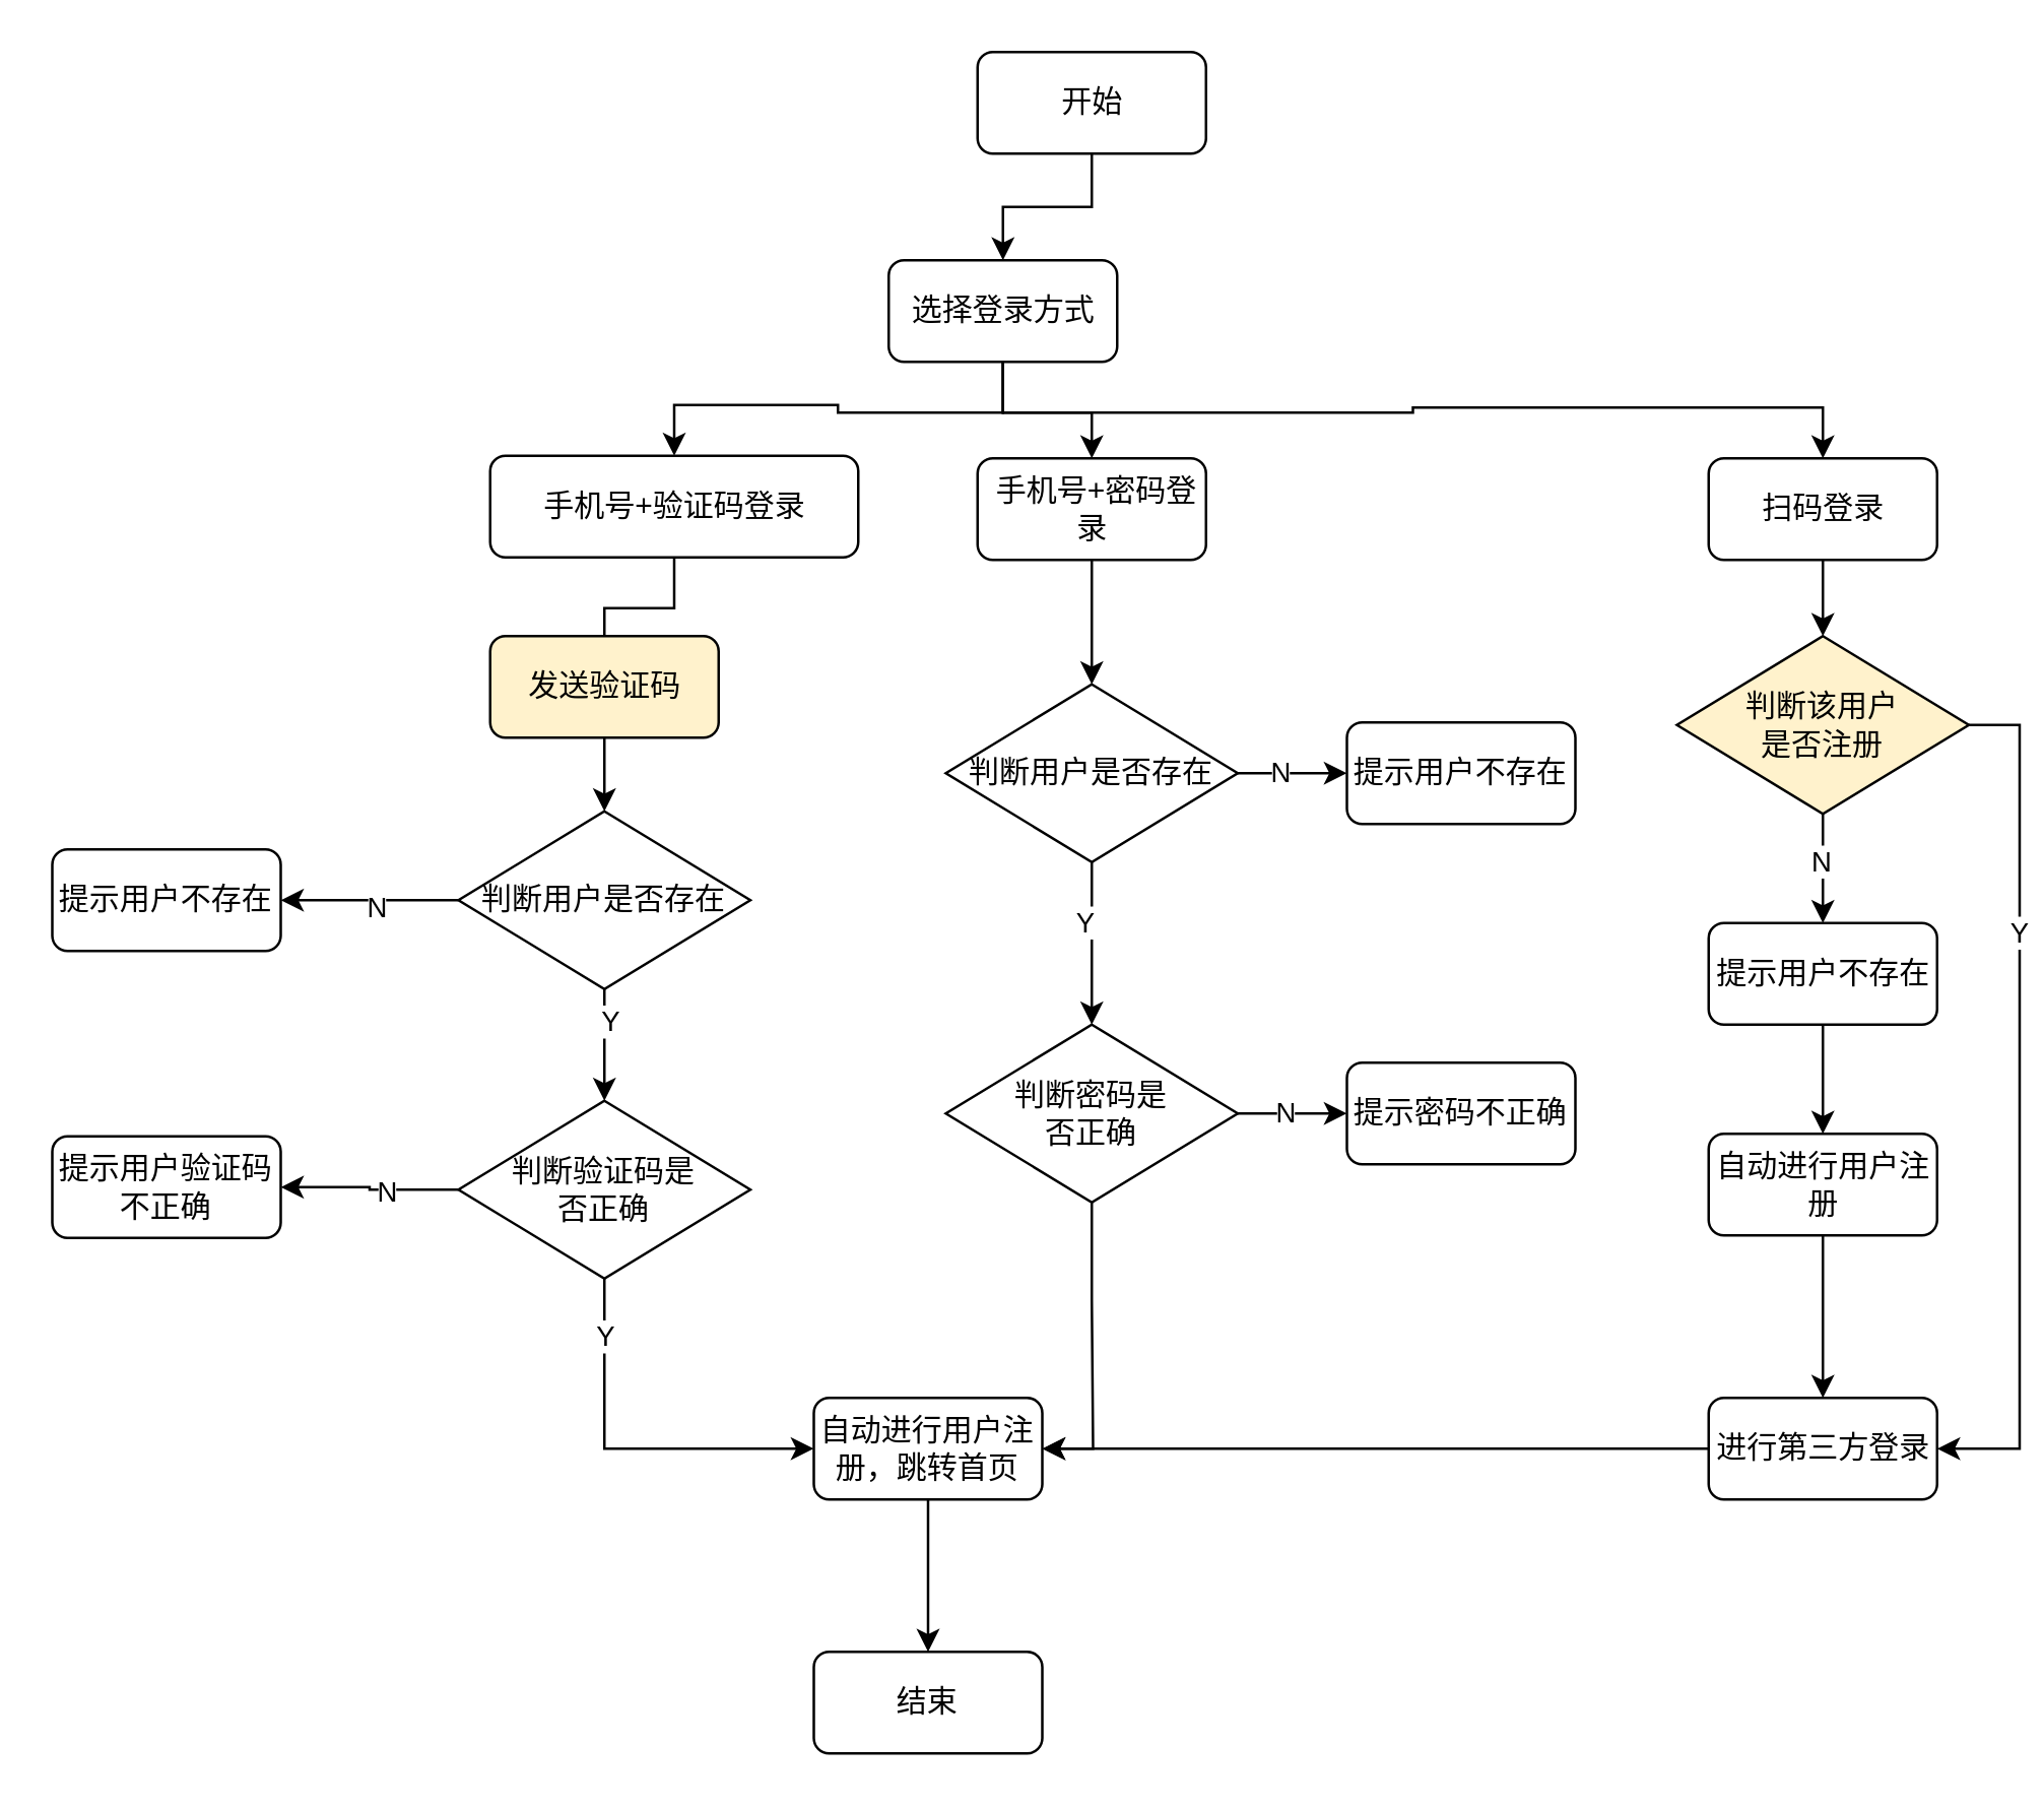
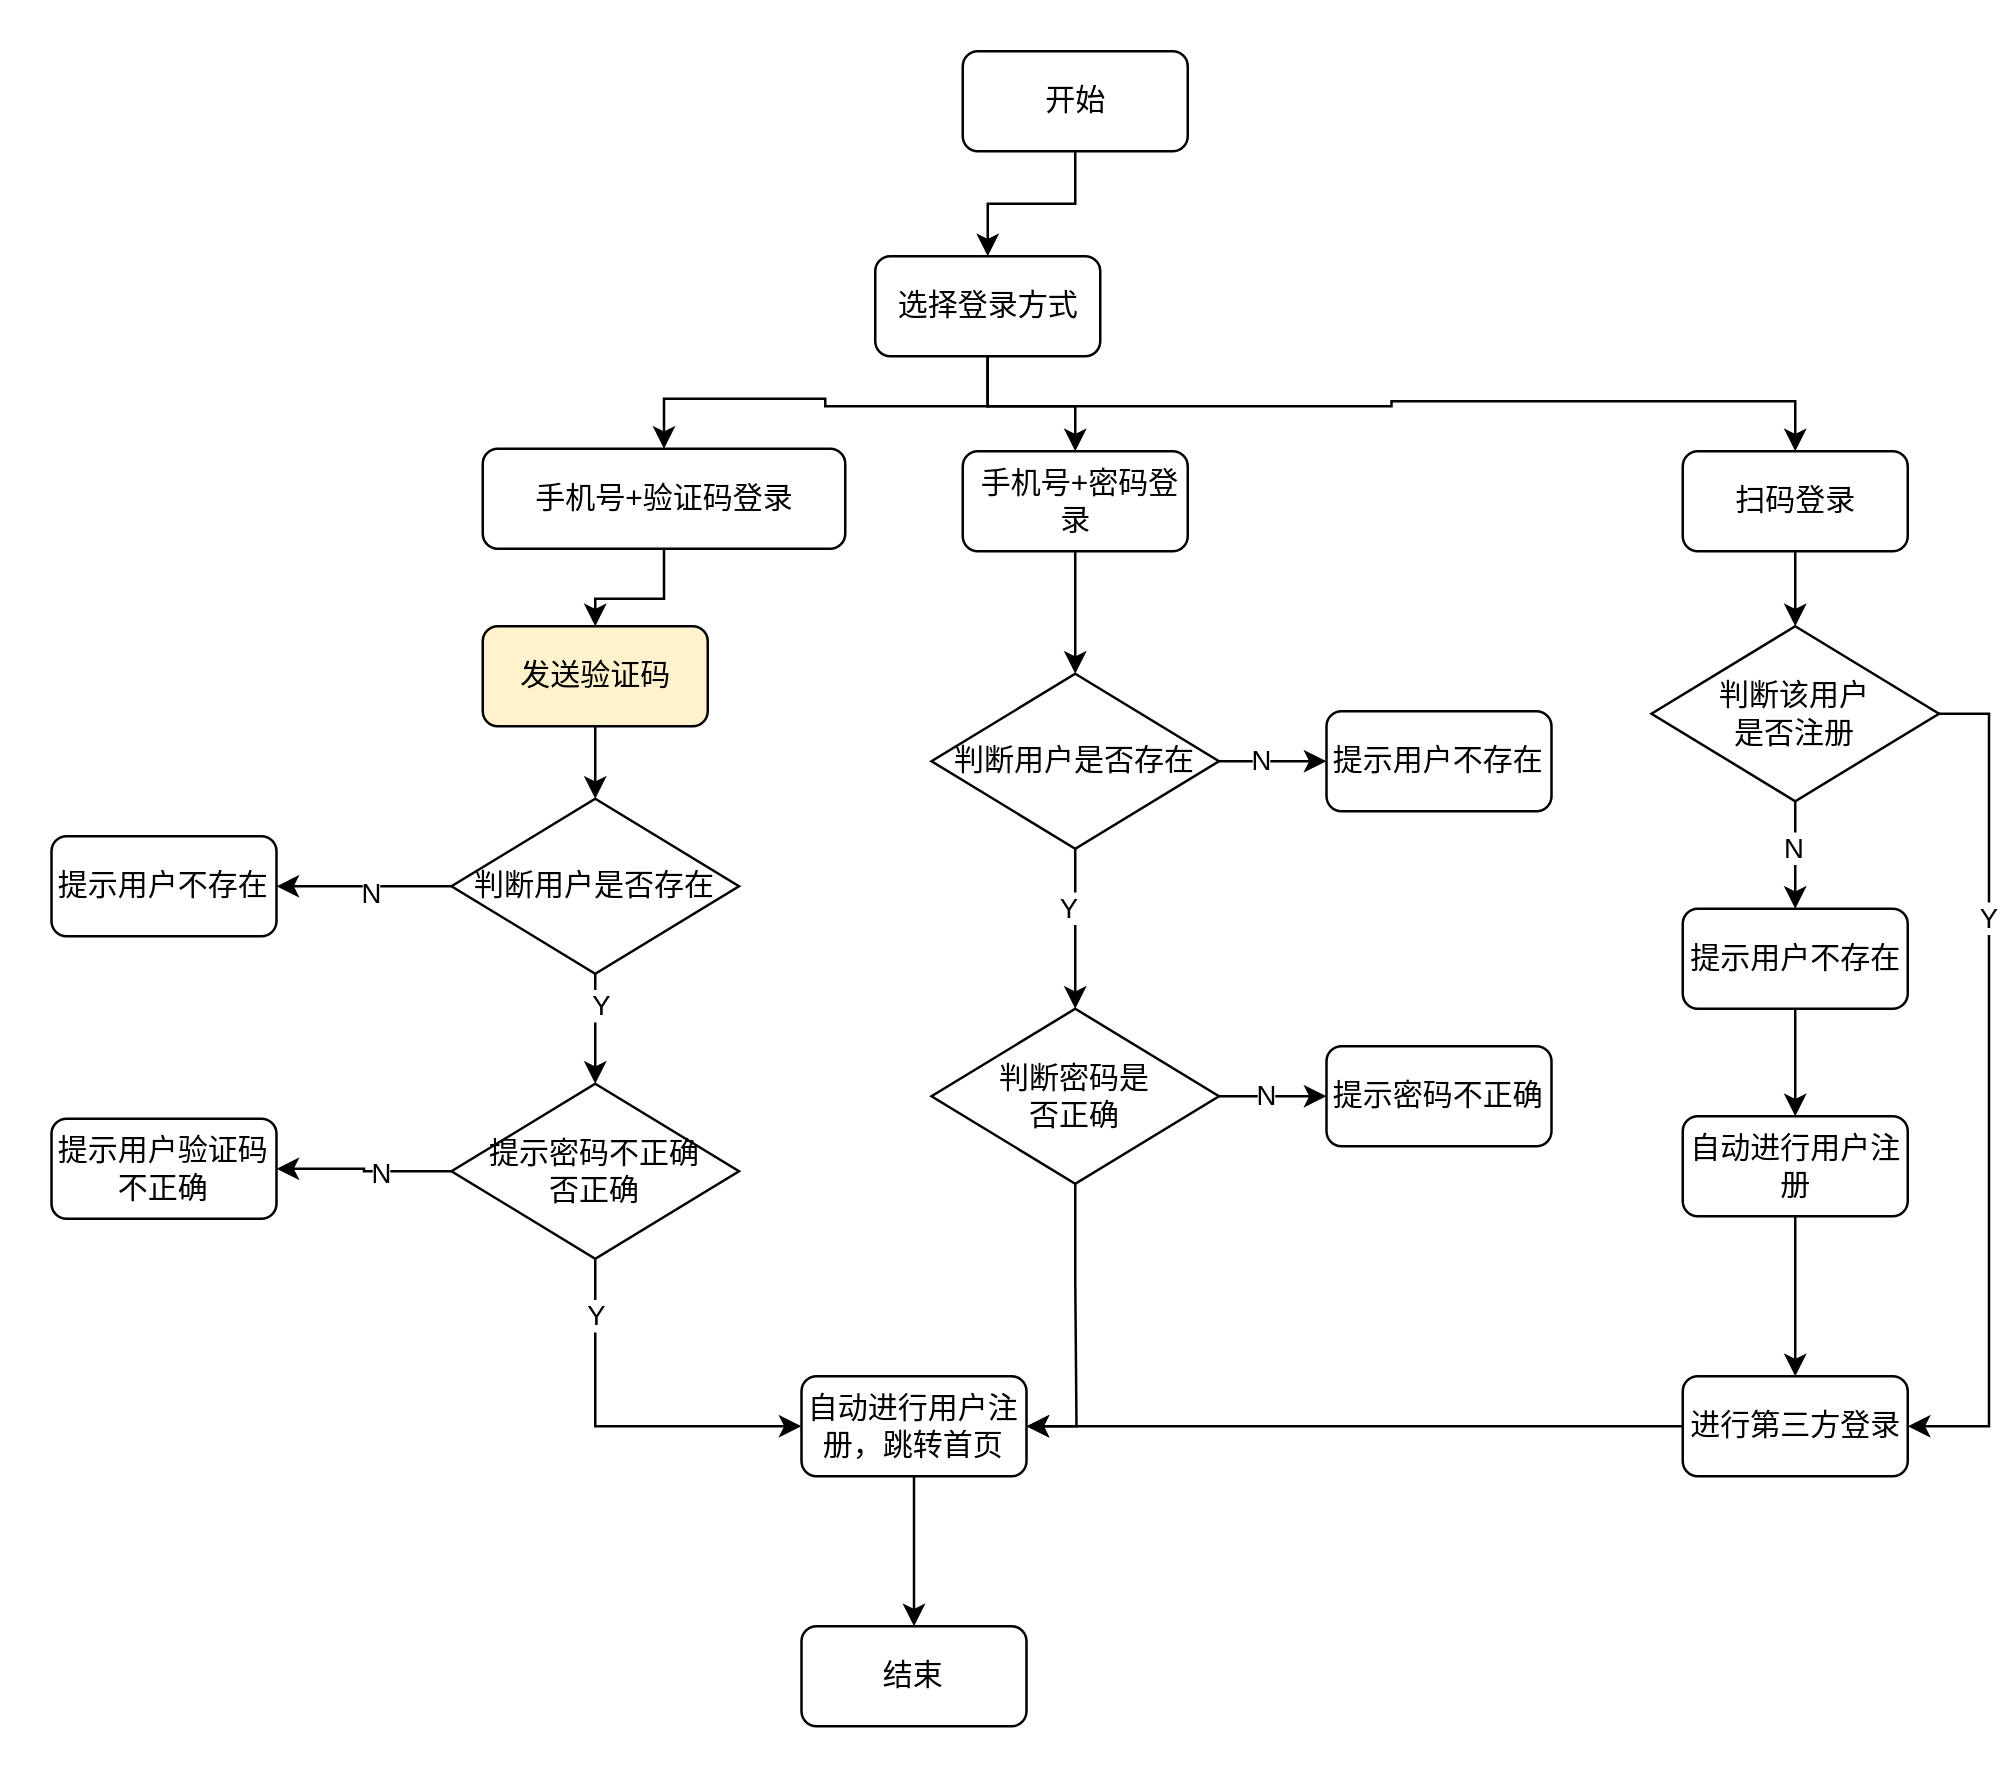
- <mxCell id="8" style="edgeStyle=orthogonalEdgeStyle;rounded=0;orthogonalLoop=1;jettySize=auto;html=1;exitX=0.5;exitY=1;exitDx=0;exitDy=0;endArrow=none;" edge="1" parent="1" source="9" target="13"><mxGeometry relative="1" as="geometry" /></mxCell>
+ <mxCell id="8" style="edgeStyle=orthogonalEdgeStyle;rounded=0;orthogonalLoop=1;jettySize=auto;html=1;exitX=0.5;exitY=1;exitDx=0;exitDy=0;" edge="1" parent="1" source="9" target="13"><mxGeometry relative="1" as="geometry" /></mxCell>
- <mxCell id="46" value="&lt;div&gt;判断该用户&lt;/div&gt;&lt;div&gt;是否注册&lt;/div&gt;" style="rhombus;whiteSpace=wrap;html=1;fillColor=#fff2cc;" vertex="1" parent="1"><mxGeometry x="660" y="250" width="115" height="70" as="geometry" /></mxCell>
+ <mxCell id="46" value="&lt;div&gt;判断该用户&lt;/div&gt;&lt;div&gt;是否注册&lt;/div&gt;" style="rhombus;whiteSpace=wrap;html=1;" vertex="1" parent="1"><mxGeometry x="660" y="250" width="115" height="70" as="geometry" /></mxCell>
- <mxCell id="30" value="&lt;div&gt;判断验证码是&lt;/div&gt;&lt;div&gt;否正确&lt;/div&gt;" style="rhombus;whiteSpace=wrap;html=1;" vertex="1" parent="1"><mxGeometry x="180" y="433" width="115" height="70" as="geometry" /></mxCell>
+ <mxCell id="30" value="&lt;div&gt;提示密码不正确&lt;/div&gt;&lt;div&gt;否正确&lt;/div&gt;" style="rhombus;whiteSpace=wrap;html=1;" vertex="1" parent="1"><mxGeometry x="180" y="433" width="115" height="70" as="geometry" /></mxCell>
